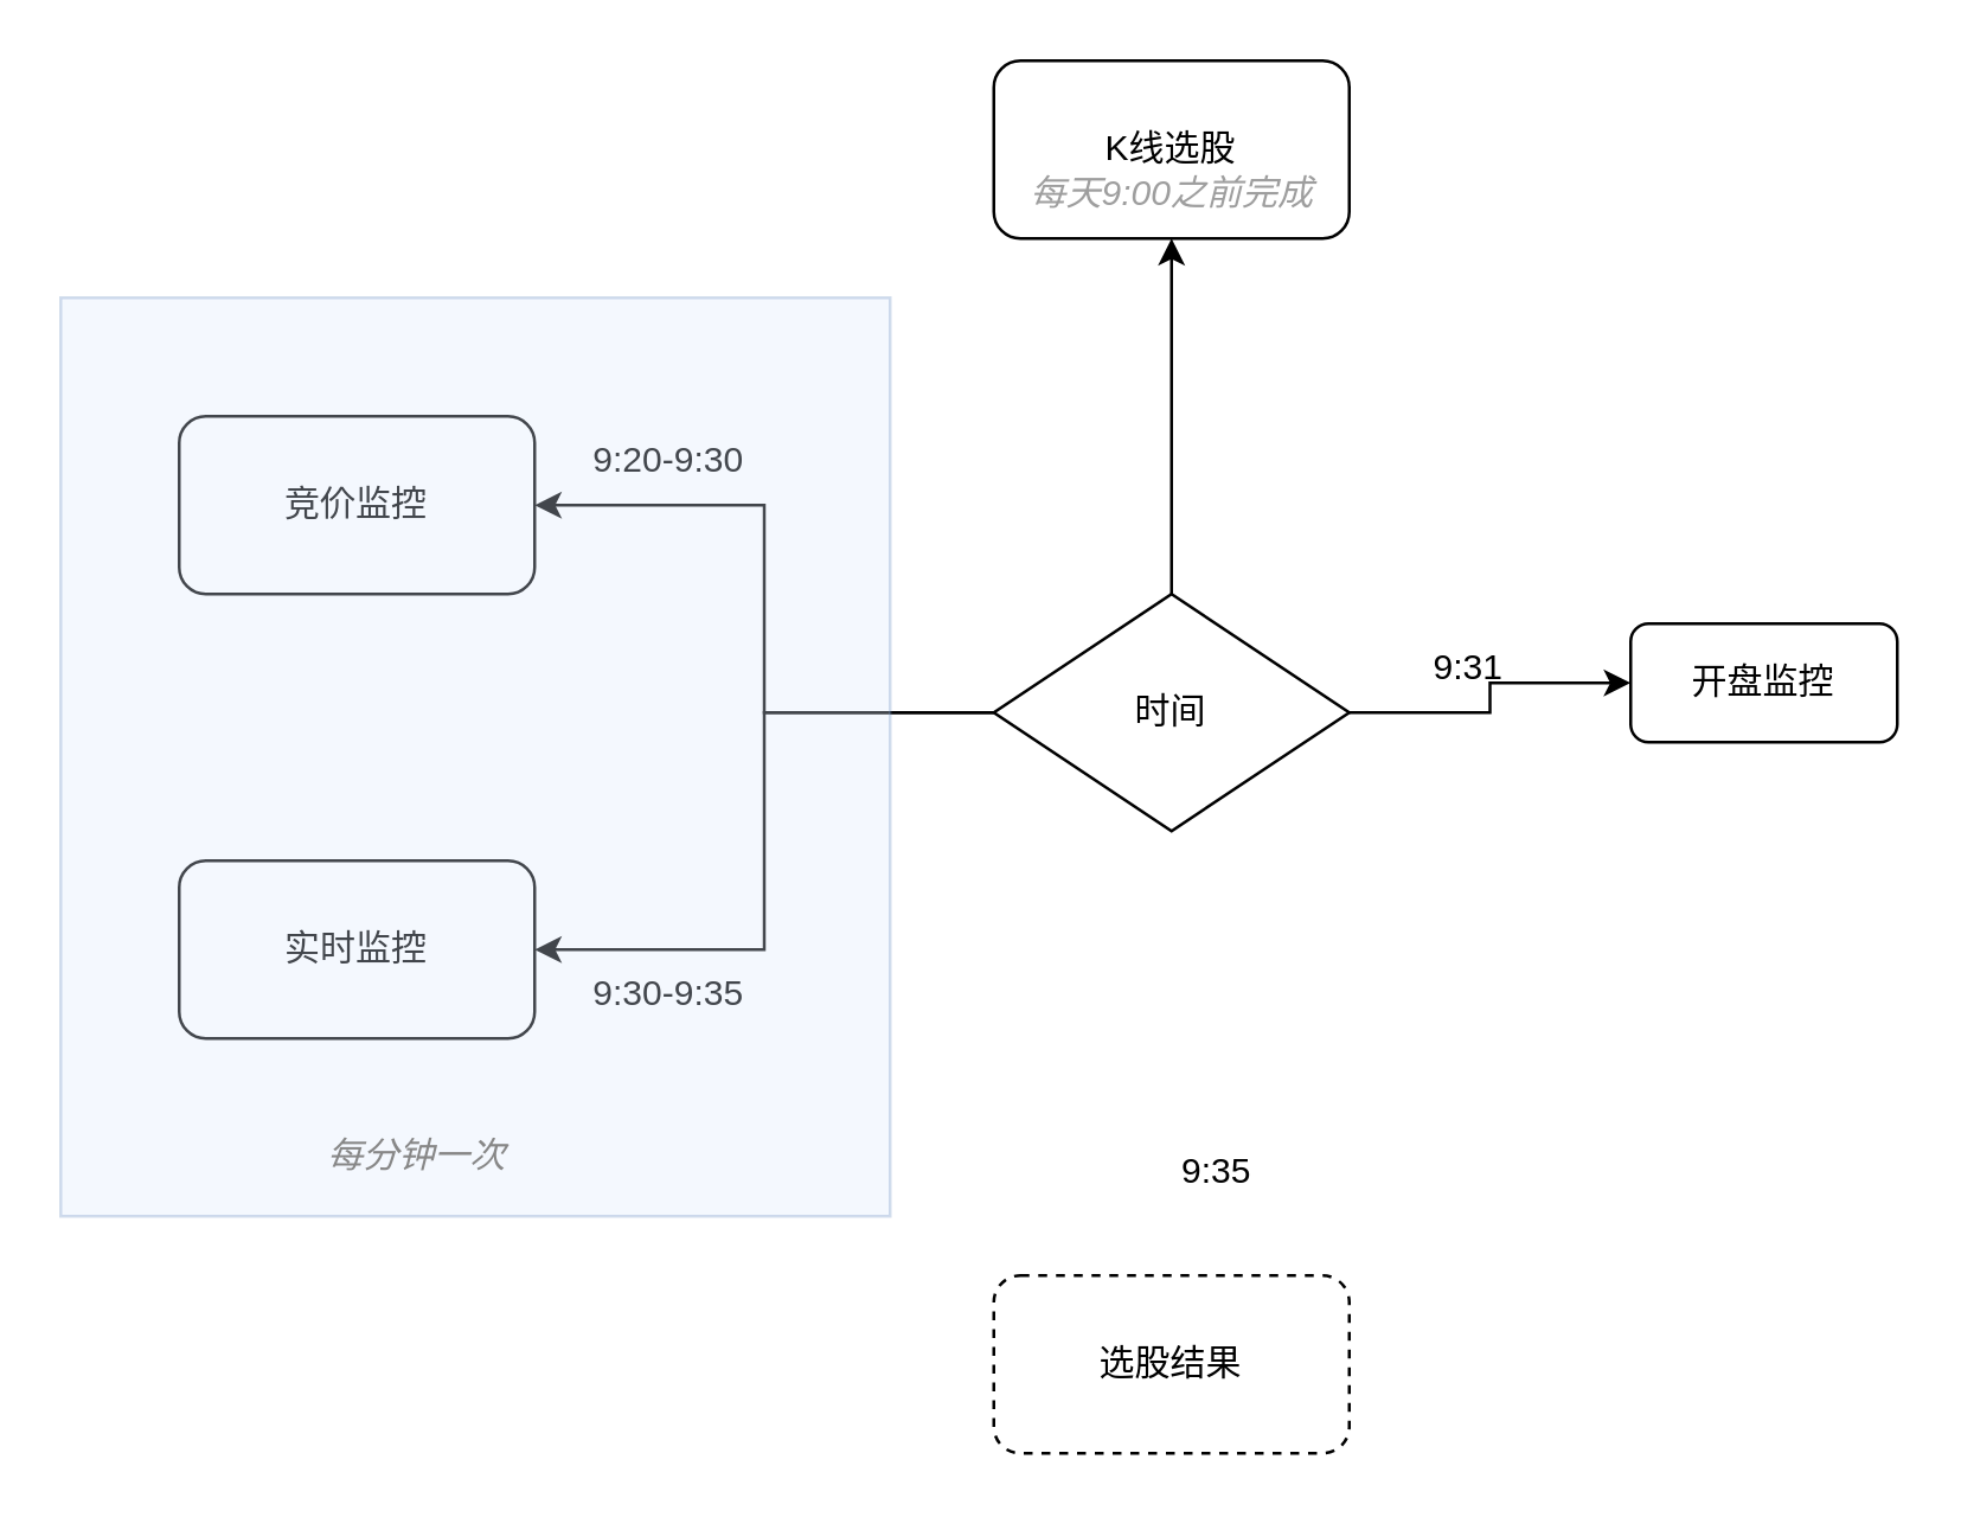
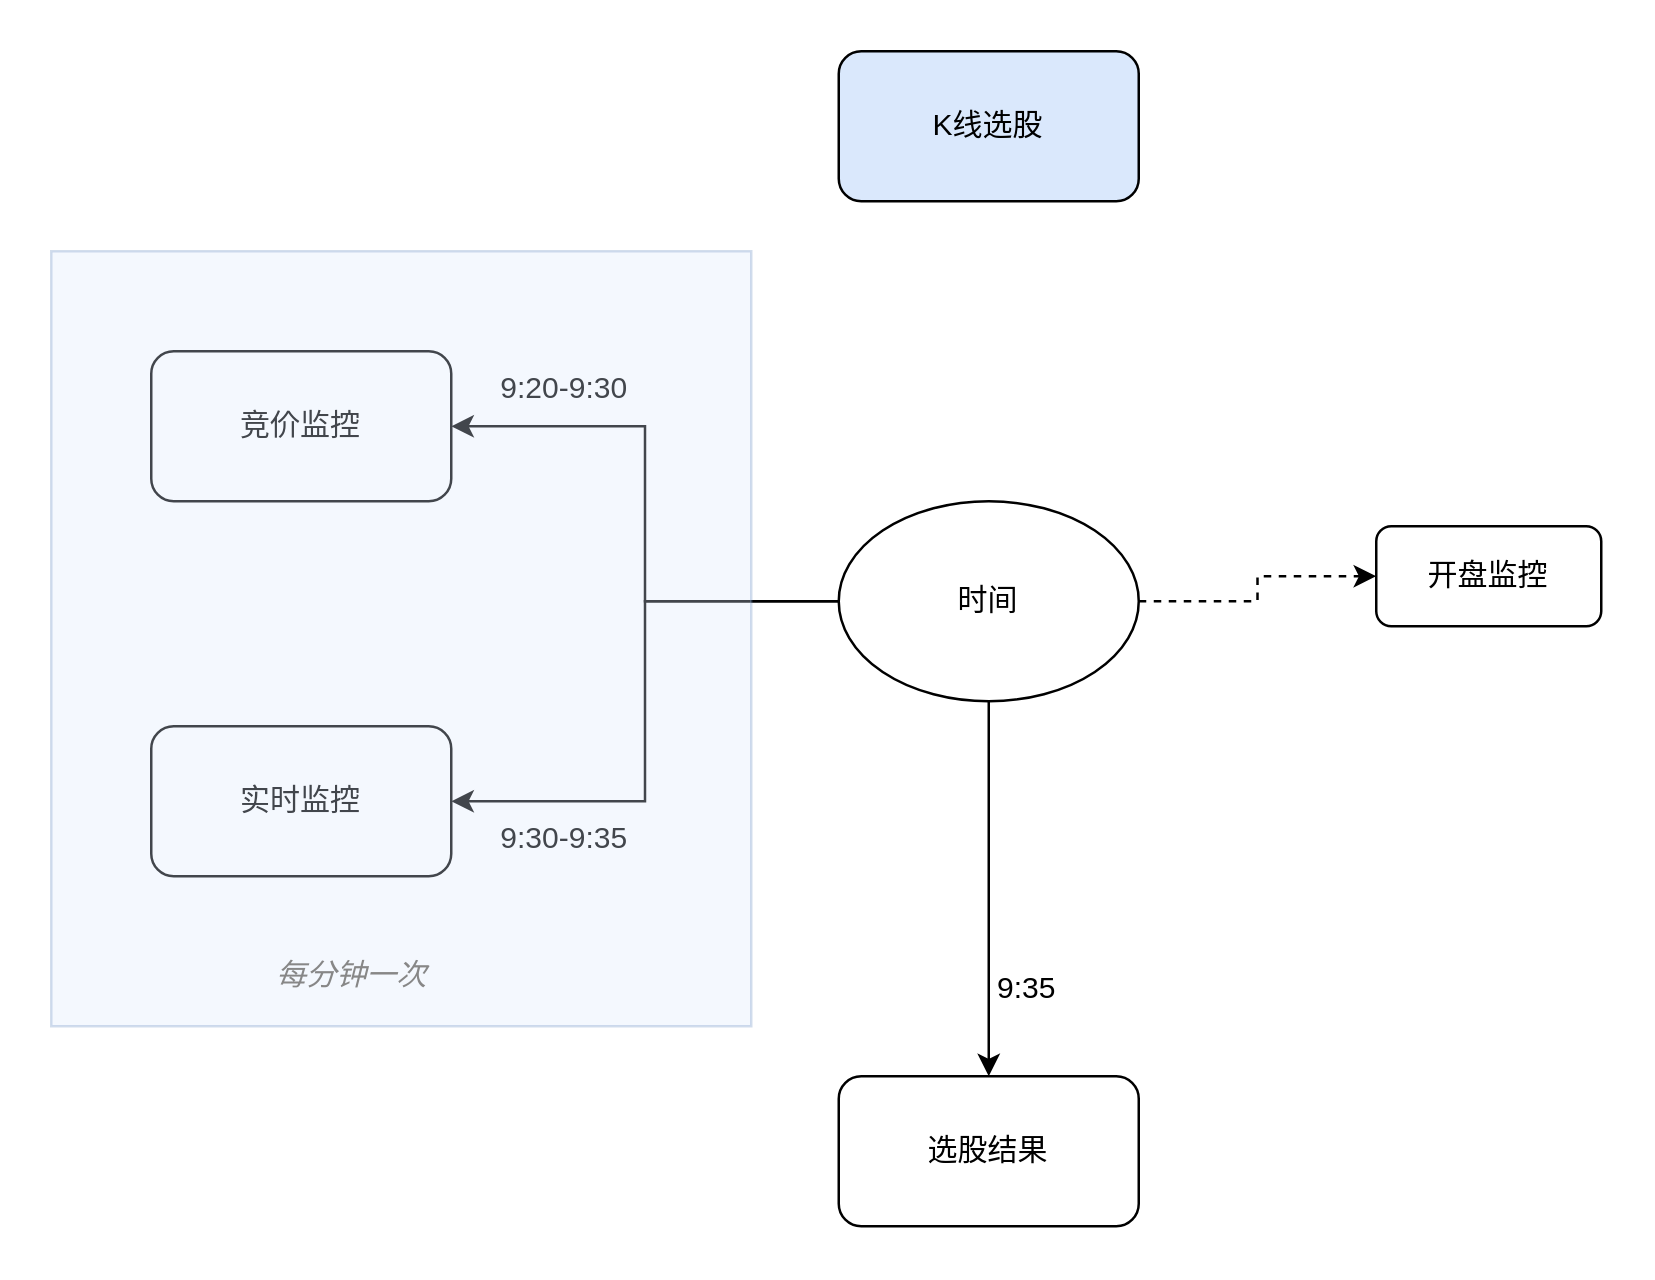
- <mxCell id="5" value="K线选股" style="rounded=1;whiteSpace=wrap;html=1;" vertex="1" parent="1"><mxGeometry x="335" y="20" width="120" height="60" as="geometry" /></mxCell>
+ <mxCell id="5" value="K线选股" style="rounded=1;whiteSpace=wrap;html=1;fillColor=#dae8fc;" vertex="1" parent="1"><mxGeometry x="335" y="20" width="120" height="60" as="geometry" /></mxCell>
- <mxCell id="6" value="每天9:00之前完成" style="text;html=1;align=center;verticalAlign=middle;resizable=0;points=[];autosize=1;fontStyle=2;fontSize=12;fontColor=#9E9E9E;" vertex="1" parent="1"><mxGeometry x="335" y="50" width="120" height="30" as="geometry" /></mxCell>
- <mxCell id="10" style="edgeStyle=orthogonalEdgeStyle;rounded=0;orthogonalLoop=1;jettySize=auto;html=1;fontSize=12;fontColor=#878787;" edge="1" parent="1" source="11" target="5"><mxGeometry relative="1" as="geometry" /></mxCell>
+ <mxCell id="10" style="edgeStyle=orthogonalEdgeStyle;rounded=0;orthogonalLoop=1;jettySize=auto;html=1;entryX=0.5;entryY=0;entryDx=0;entryDy=0;fontSize=12;fontColor=#878787;" edge="1" parent="1" source="11" target="17"><mxGeometry relative="1" as="geometry" /></mxCell>
- <mxCell id="14" value="9:31" style="text;html=1;align=center;verticalAlign=middle;resizable=0;points=[];autosize=1;strokeColor=none;fillColor=none;fontSize=12;fontColor=#000000;" vertex="1" parent="1"><mxGeometry x="470" y="210" width="50" height="30" as="geometry" /></mxCell>
- <mxCell id="7" style="edgeStyle=orthogonalEdgeStyle;rounded=0;orthogonalLoop=1;jettySize=auto;html=1;entryX=0;entryY=0.5;entryDx=0;entryDy=0;fontSize=12;fontColor=#000000;" edge="1" parent="1" source="11" target="3"><mxGeometry relative="1" as="geometry" /></mxCell>
+ <mxCell id="7" style="edgeStyle=orthogonalEdgeStyle;rounded=0;orthogonalLoop=1;jettySize=auto;html=1;entryX=0;entryY=0.5;entryDx=0;entryDy=0;fontSize=12;fontColor=#000000;dashed=1;" edge="1" parent="1" source="11" target="3"><mxGeometry relative="1" as="geometry" /></mxCell>
- <mxCell id="11" value="&lt;font color=&quot;#000000&quot;&gt;时间&lt;/font&gt;" style="rhombus;whiteSpace=wrap;html=1;fontSize=12;fontColor=#9E9E9E;" vertex="1" parent="1"><mxGeometry x="335" y="200" width="120" height="80" as="geometry" /></mxCell>
+ <mxCell id="11" value="&lt;font color=&quot;#000000&quot;&gt;时间&lt;/font&gt;" style="ellipse;whiteSpace=wrap;html=1;fontSize=12;fontColor=#9E9E9E;" vertex="1" parent="1"><mxGeometry x="335" y="200" width="120" height="80" as="geometry" /></mxCell>
- <mxCell id="17" value="选股结果" style="rounded=1;whiteSpace=wrap;html=1;dashed=1;" vertex="1" parent="1"><mxGeometry x="335" y="430" width="120" height="60" as="geometry" /></mxCell>
+ <mxCell id="17" value="选股结果" style="rounded=1;whiteSpace=wrap;html=1;" vertex="1" parent="1"><mxGeometry x="335" y="430" width="120" height="60" as="geometry" /></mxCell>
